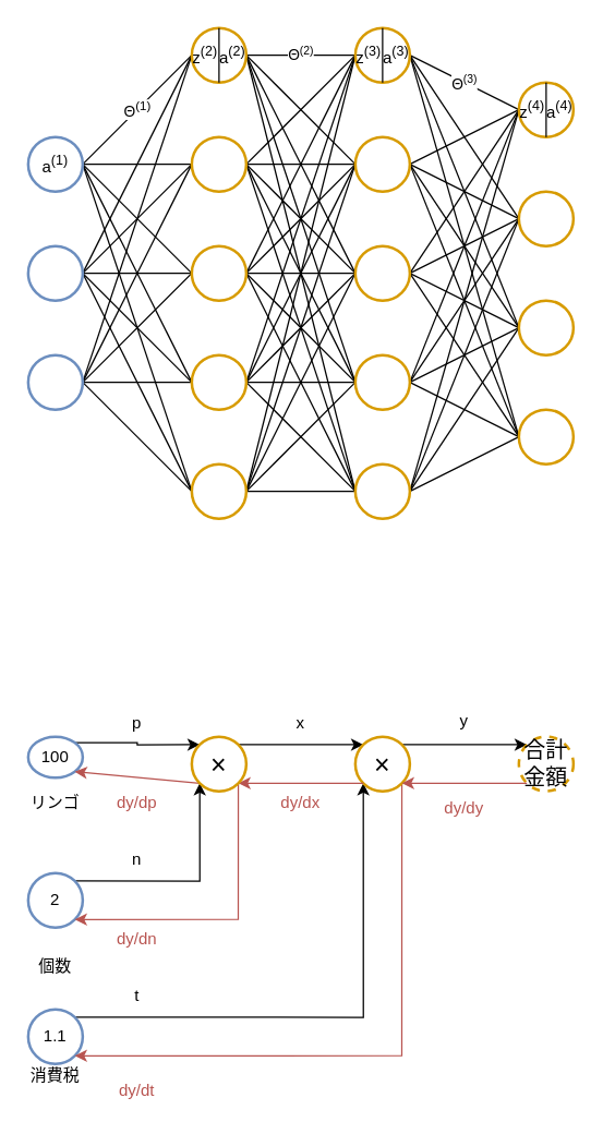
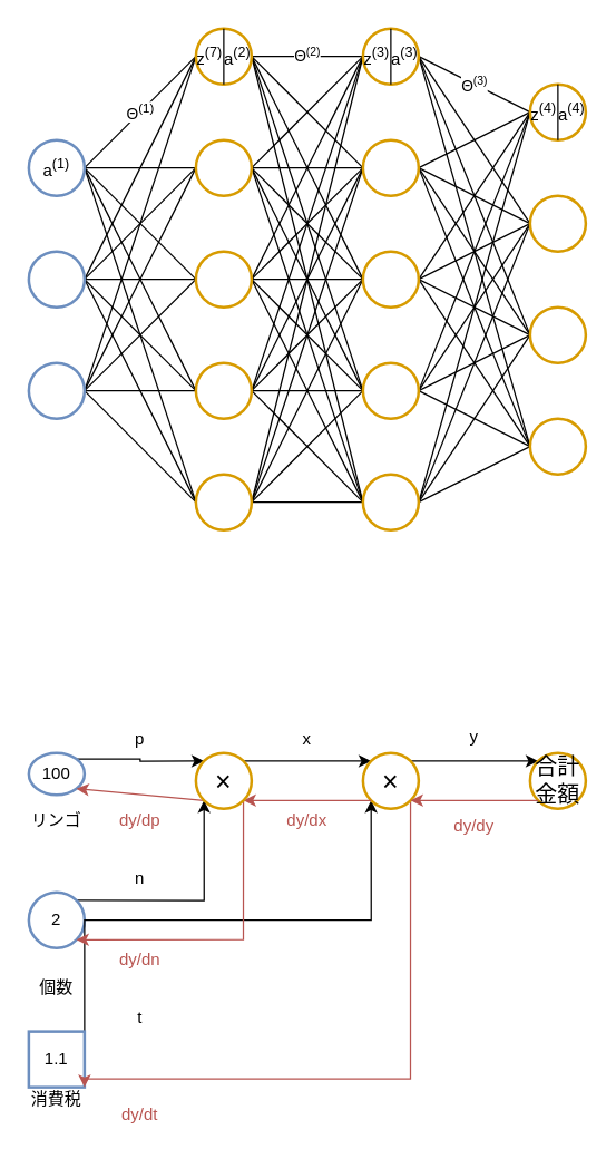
- <mxCell id="80" value="z&lt;sup&gt;(2)&lt;/sup&gt;" style="text;html=1;strokeColor=none;fillColor=none;align=center;verticalAlign=middle;whiteSpace=wrap;rounded=0;" parent="1" vertex="1"><mxGeometry x="140" y="30" width="20" height="20" as="geometry" /></mxCell>
+ <mxCell id="80" value="z&lt;sup&gt;(7)&lt;/sup&gt;" style="text;html=1;strokeColor=none;fillColor=none;align=center;verticalAlign=middle;whiteSpace=wrap;rounded=0;" parent="1" vertex="1"><mxGeometry x="140" y="30" width="20" height="20" as="geometry" /></mxCell>
- <mxCell id="101" value="合計金額" style="ellipse;whiteSpace=wrap;html=1;aspect=fixed;fillColor=none;strokeColor=#d79b00;strokeWidth=2;fontSize=16;dashed=1;" parent="1" vertex="1"><mxGeometry x="380" y="540" width="40" height="40" as="geometry" /></mxCell>
+ <mxCell id="101" value="合計金額" style="ellipse;whiteSpace=wrap;html=1;aspect=fixed;fillColor=none;strokeColor=#d79b00;strokeWidth=2;fontSize=16;" parent="1" vertex="1"><mxGeometry x="380" y="540" width="40" height="40" as="geometry" /></mxCell>
- <mxCell id="96" value="1.1" style="ellipse;whiteSpace=wrap;html=1;aspect=fixed;fillColor=none;strokeColor=#6c8ebf;gradientColor=#ffffff;strokeWidth=2;" parent="1" vertex="1"><mxGeometry x="20" y="740" width="40" height="40" as="geometry" /></mxCell>
+ <mxCell id="96" value="1.1" style="whiteSpace=wrap;html=1;aspect=fixed;fillColor=none;strokeColor=#6c8ebf;gradientColor=#ffffff;strokeWidth=2;rounded=0;" parent="1" vertex="1"><mxGeometry x="20" y="740" width="40" height="40" as="geometry" /></mxCell>
